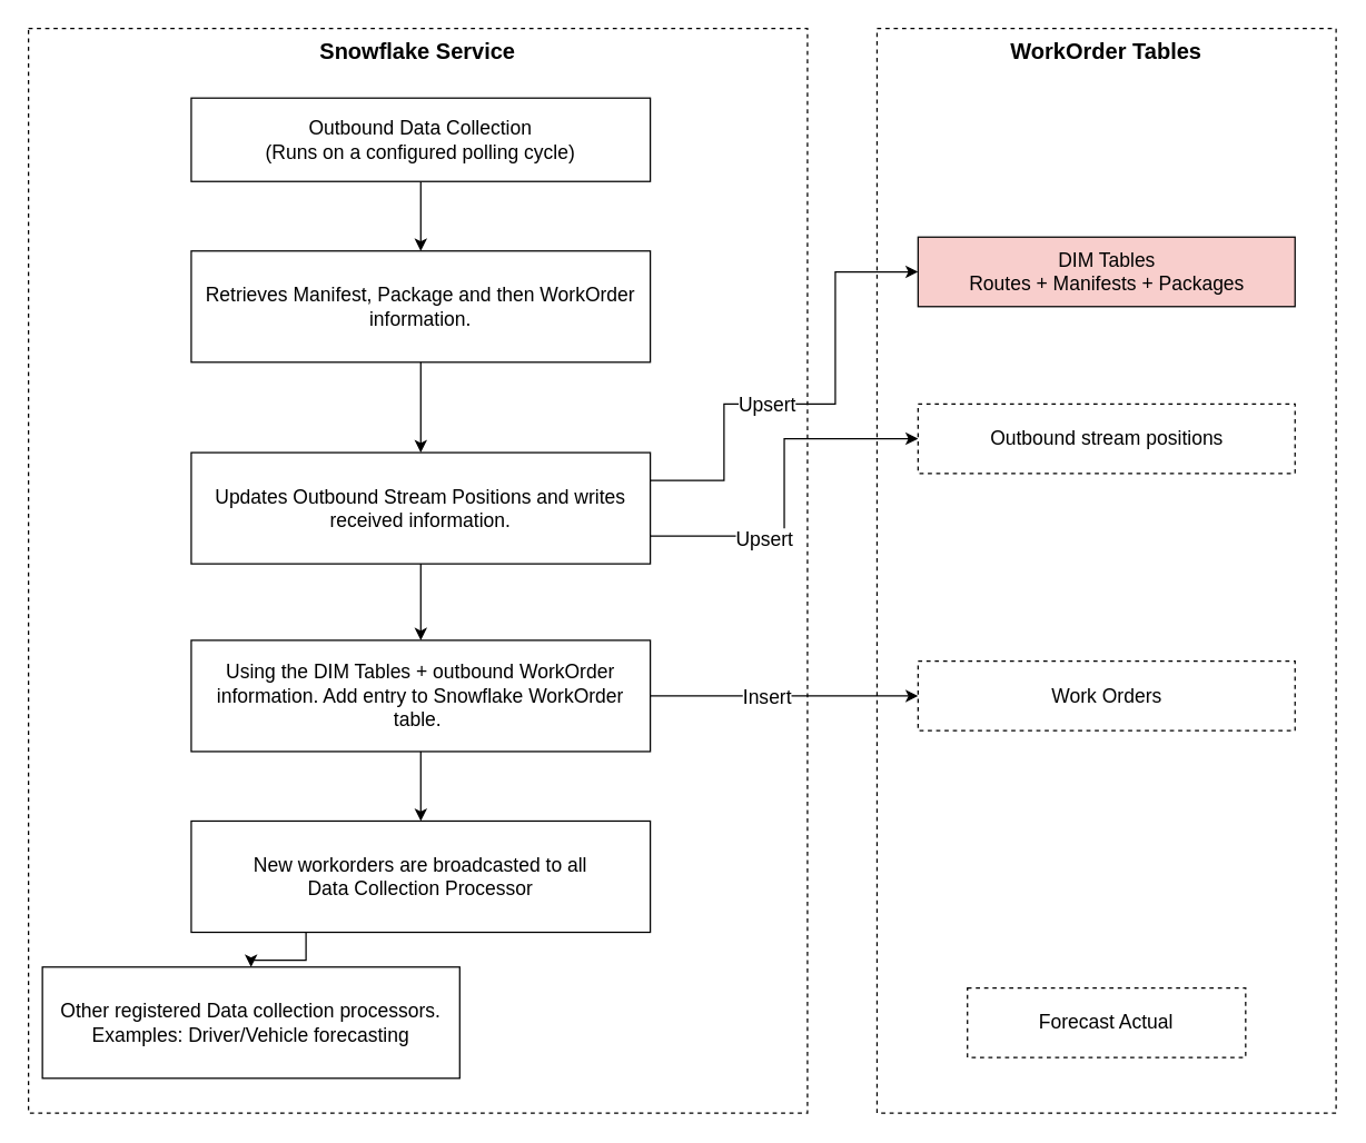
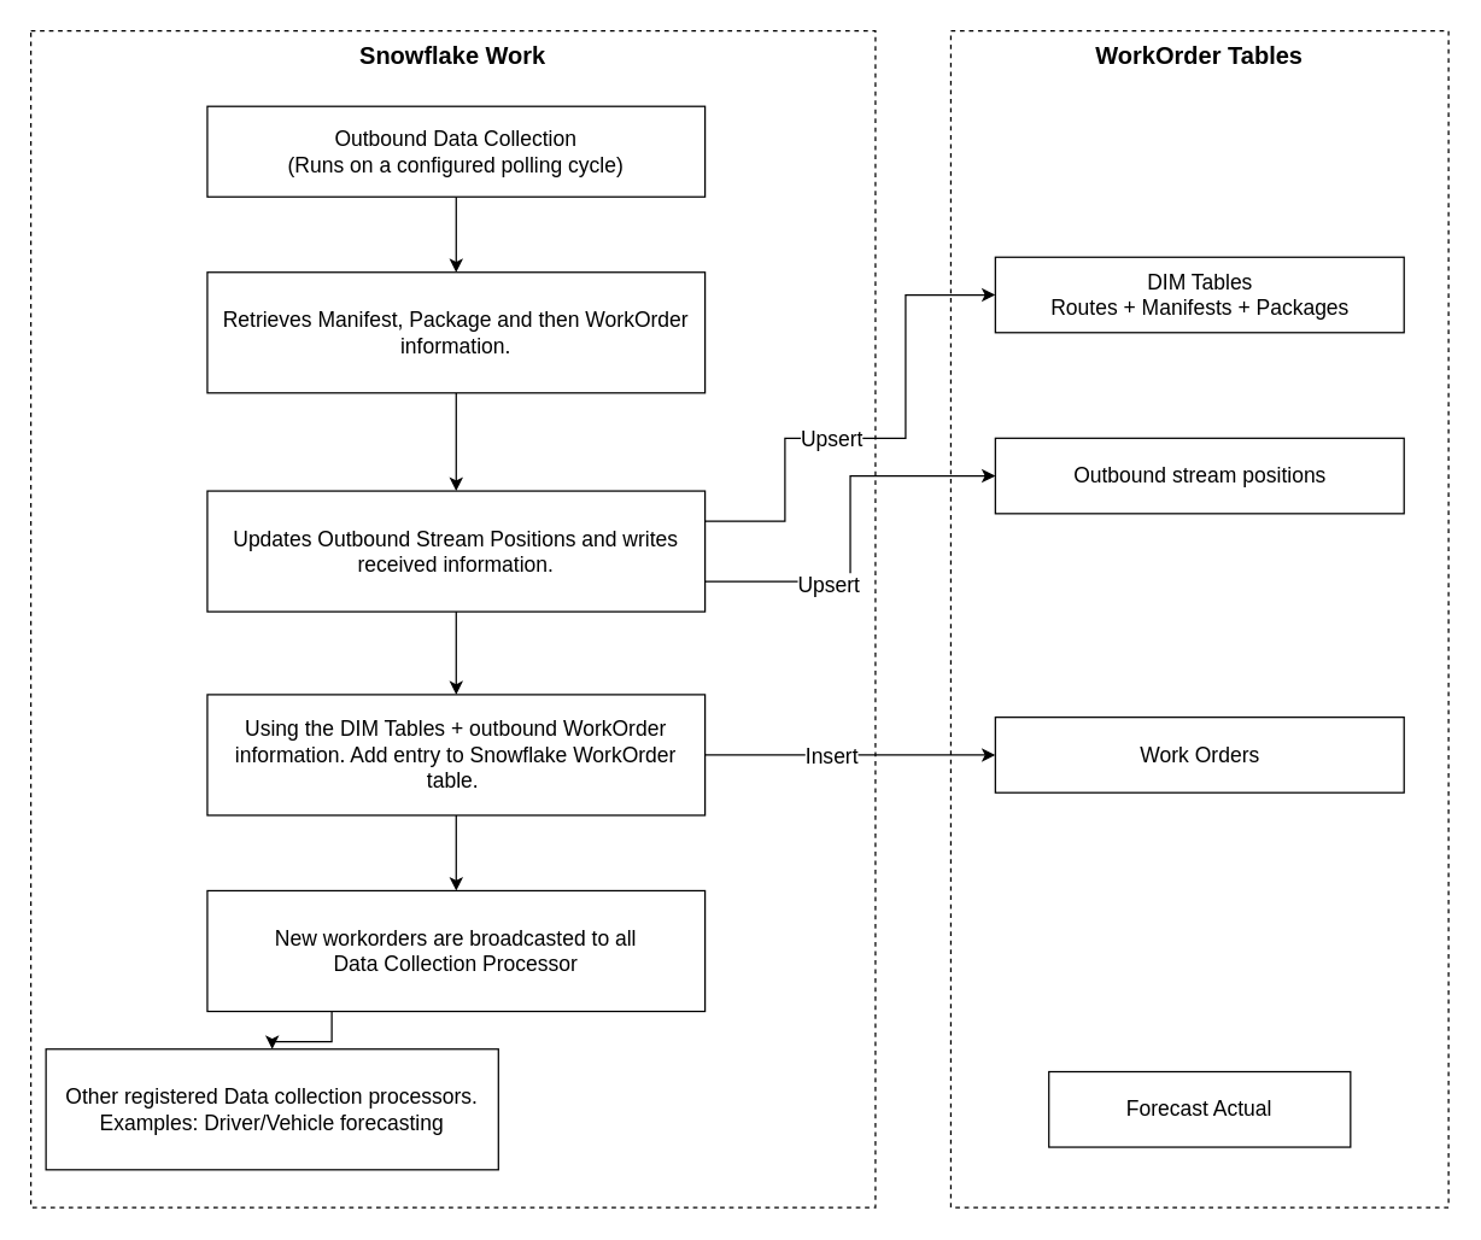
- <mxCell id="2" value="&lt;span style=&quot;font-size: 16px;&quot;&gt;&lt;b&gt;Snowflake Service&lt;/b&gt;&lt;/span&gt;" style="html=1;whiteSpace=wrap;dashed=1;gradientColor=default;fillColor=none;labelPosition=center;verticalLabelPosition=middle;align=center;verticalAlign=top;" vertex="1" parent="1"><mxGeometry x="20" y="20" width="560" height="780" as="geometry" /></mxCell>
+ <mxCell id="2" value="&lt;span style=&quot;font-size: 16px;&quot;&gt;&lt;b&gt;Snowflake Work&lt;/b&gt;&lt;/span&gt;" style="html=1;whiteSpace=wrap;dashed=1;gradientColor=default;fillColor=none;labelPosition=center;verticalLabelPosition=middle;align=center;verticalAlign=top;" vertex="1" parent="1"><mxGeometry x="20" y="20" width="560" height="780" as="geometry" /></mxCell>
- <mxCell id="21" value="DIM Tables&lt;div&gt;Routes + Manifests + Packages&lt;/div&gt;" style="whiteSpace=wrap;html=1;align=center;fontSize=14;fillColor=#f8cecc;" vertex="1" parent="1"><mxGeometry x="659.5" y="170" width="271" height="50" as="geometry" /></mxCell>
+ <mxCell id="21" value="DIM Tables&lt;div&gt;Routes + Manifests + Packages&lt;/div&gt;" style="whiteSpace=wrap;html=1;align=center;fontSize=14;" vertex="1" parent="1"><mxGeometry x="659.5" y="170" width="271" height="50" as="geometry" /></mxCell>
- <mxCell id="22" value="Outbound stream positions" style="whiteSpace=wrap;html=1;align=center;fontSize=14;dashed=1;" vertex="1" parent="1"><mxGeometry x="659.5" y="290" width="271" height="50" as="geometry" /></mxCell>
+ <mxCell id="22" value="Outbound stream positions" style="whiteSpace=wrap;html=1;align=center;fontSize=14;" vertex="1" parent="1"><mxGeometry x="659.5" y="290" width="271" height="50" as="geometry" /></mxCell>
- <mxCell id="23" value="Work Orders" style="whiteSpace=wrap;html=1;align=center;fontSize=14;dashed=1;" vertex="1" parent="1"><mxGeometry x="659.5" y="475" width="271" height="50" as="geometry" /></mxCell>
+ <mxCell id="23" value="Work Orders" style="whiteSpace=wrap;html=1;align=center;fontSize=14;" vertex="1" parent="1"><mxGeometry x="659.5" y="475" width="271" height="50" as="geometry" /></mxCell>
- <mxCell id="20" value="Forecast Actual" style="whiteSpace=wrap;html=1;align=center;fontSize=14;dashed=1;" vertex="1" parent="1"><mxGeometry x="695" y="710" width="200" height="50" as="geometry" /></mxCell>
+ <mxCell id="20" value="Forecast Actual" style="whiteSpace=wrap;html=1;align=center;fontSize=14;" vertex="1" parent="1"><mxGeometry x="695" y="710" width="200" height="50" as="geometry" /></mxCell>
